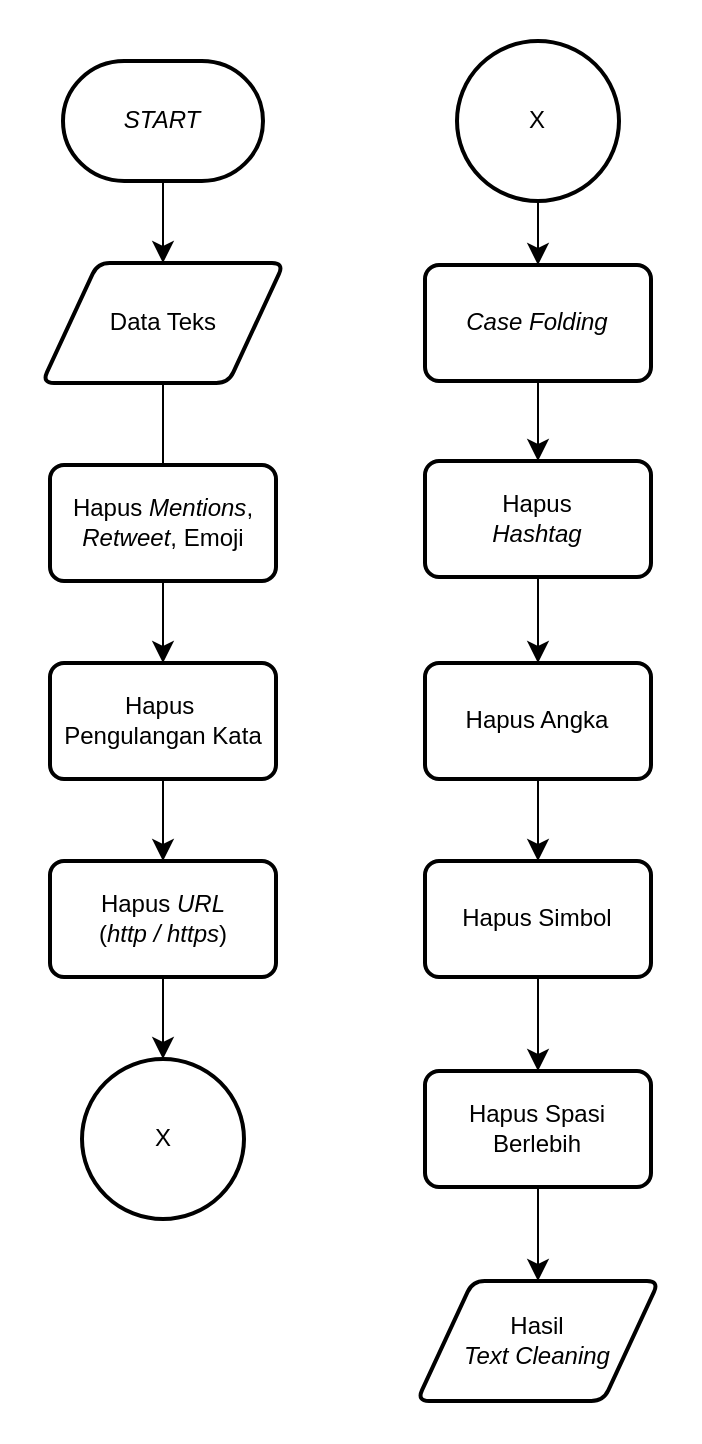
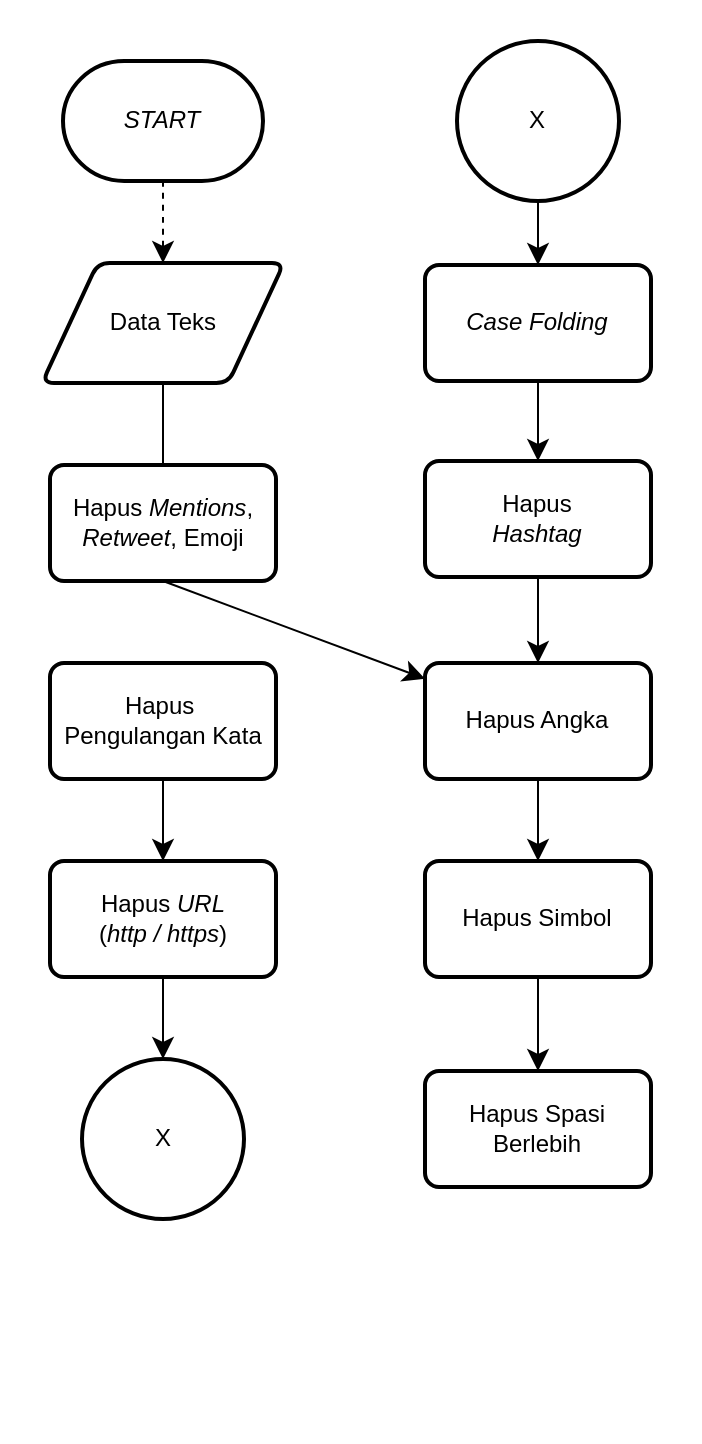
- <mxCell id="2" style="edgeStyle=none;curved=1;rounded=0;orthogonalLoop=1;jettySize=auto;html=1;exitX=0.5;exitY=1;exitDx=0;exitDy=0;exitPerimeter=0;entryX=0.5;entryY=0;entryDx=0;entryDy=0;fontSize=12;startSize=8;endSize=8;" edge="1" parent="1" source="3" target="5"><mxGeometry relative="1" as="geometry" /></mxCell>
+ <mxCell id="2" style="edgeStyle=none;curved=1;rounded=0;orthogonalLoop=1;jettySize=auto;html=1;exitX=0.5;exitY=1;exitDx=0;exitDy=0;exitPerimeter=0;entryX=0.5;entryY=0;entryDx=0;entryDy=0;fontSize=12;startSize=8;endSize=8;dashed=1;" edge="1" parent="1" source="3" target="5"><mxGeometry relative="1" as="geometry" /></mxCell>
- <mxCell id="6" style="edgeStyle=none;curved=1;rounded=0;orthogonalLoop=1;jettySize=auto;html=1;exitX=0.5;exitY=1;exitDx=0;exitDy=0;fontSize=12;startSize=8;endSize=8;" edge="1" parent="1" source="7" target="9"><mxGeometry relative="1" as="geometry" /></mxCell>
+ <mxCell id="6" style="edgeStyle=none;curved=1;rounded=0;orthogonalLoop=1;jettySize=auto;html=1;exitX=0.5;exitY=1;exitDx=0;exitDy=0;fontSize=12;startSize=8;endSize=8;" edge="1" parent="1" source="7" target="19"><mxGeometry relative="1" as="geometry" /></mxCell>
- <mxCell id="22" style="edgeStyle=none;curved=1;rounded=0;orthogonalLoop=1;jettySize=auto;html=1;exitX=0.5;exitY=1;exitDx=0;exitDy=0;entryX=0.5;entryY=0;entryDx=0;entryDy=0;fontSize=12;startSize=8;endSize=8;" edge="1" parent="1" source="23" target="24"><mxGeometry relative="1" as="geometry" /></mxCell>
- <mxCell id="24" value="Hasil&lt;div&gt;&lt;i&gt;Text Cleaning&lt;/i&gt;&lt;/div&gt;" style="shape=parallelogram;html=1;strokeWidth=2;perimeter=parallelogramPerimeter;whiteSpace=wrap;rounded=1;arcSize=12;size=0.23;" vertex="1" parent="1"><mxGeometry x="208" y="640" width="121" height="60" as="geometry" /></mxCell>
